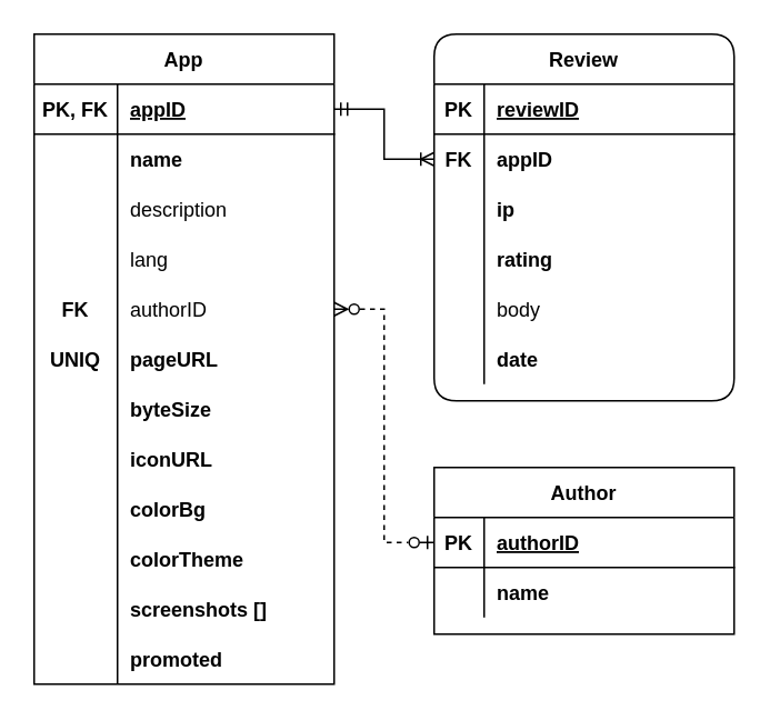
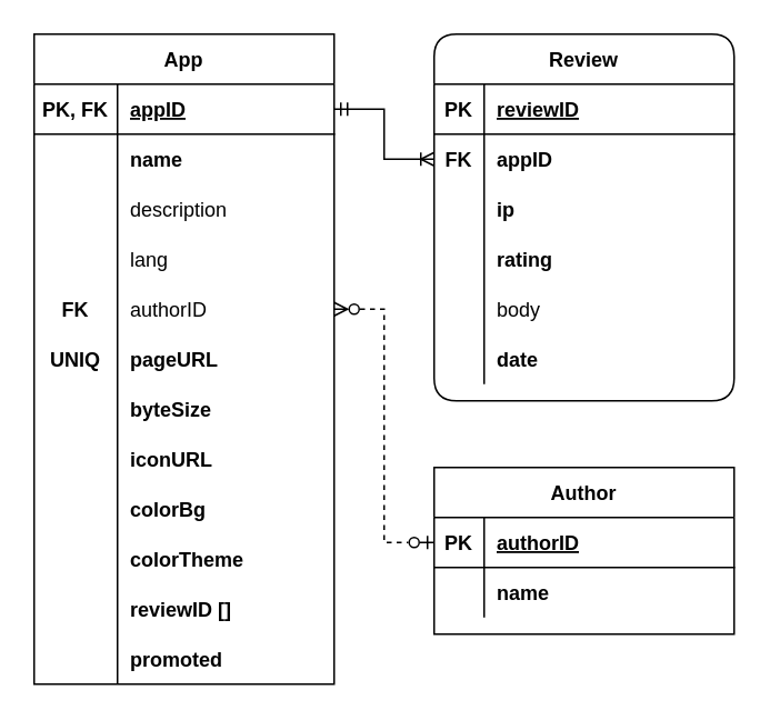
- <mxCell id="35" value="screenshots []" style="shape=partialRectangle;connectable=0;fillColor=none;top=0;left=0;bottom=0;right=0;align=left;spacingLeft=6;overflow=hidden;fontStyle=1" parent="33" vertex="1"><mxGeometry x="50" width="130" height="30" as="geometry"><mxRectangle width="130" height="30" as="alternateBounds" /></mxGeometry></mxCell>
+ <mxCell id="35" value="reviewID []" style="shape=partialRectangle;connectable=0;fillColor=none;top=0;left=0;bottom=0;right=0;align=left;spacingLeft=6;overflow=hidden;fontStyle=1" parent="33" vertex="1"><mxGeometry x="50" width="130" height="30" as="geometry"><mxRectangle width="130" height="30" as="alternateBounds" /></mxGeometry></mxCell>
